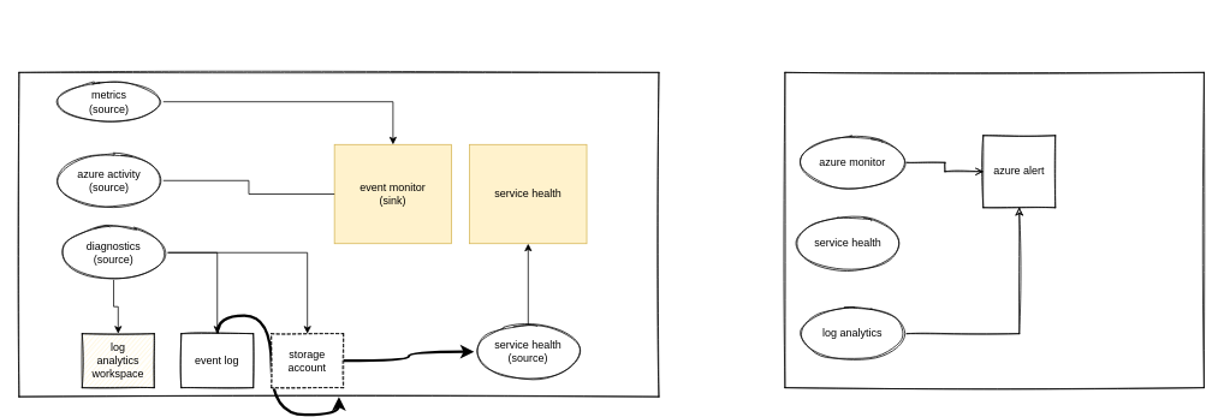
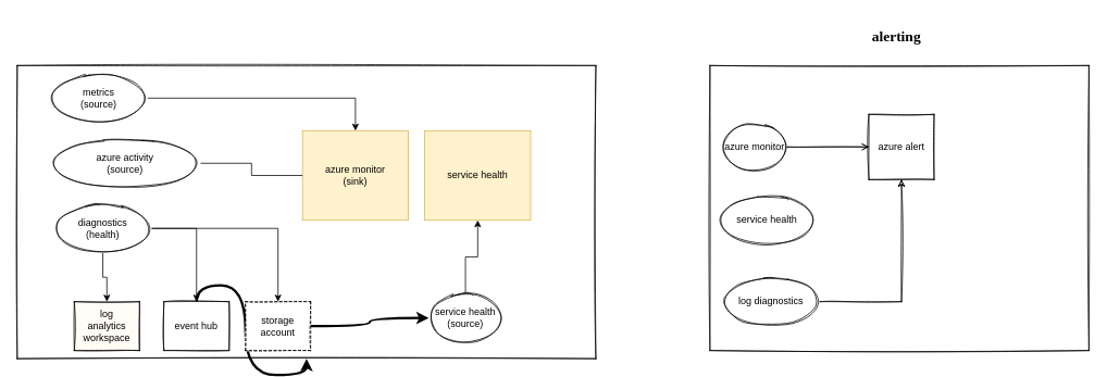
+ <mxCell id="22" value="&lt;h2&gt;&lt;font face=&quot;Comic Sans MS&quot;&gt;alerting&lt;/font&gt;&lt;/h2&gt;" style="text;html=1;align=right;verticalAlign=middle;resizable=0;points=[];autosize=1;strokeColor=none;" vertex="1" parent="20"><mxGeometry x="180" width="80" height="50" as="geometry" /></mxCell>
- <mxCell id="5" value="metrics&lt;br&gt;(source)" style="ellipse;whiteSpace=wrap;html=1;sketch=1;" vertex="1" parent="1"><mxGeometry x="60" y="90" width="120" height="45" as="geometry" /></mxCell>
+ <mxCell id="5" value="metrics&lt;br&gt;(source)" style="ellipse;whiteSpace=wrap;html=1;sketch=1;" vertex="1" parent="1"><mxGeometry x="60" y="90" width="120" height="60" as="geometry" /></mxCell>
- <mxCell id="25" value="azure monitor" style="ellipse;whiteSpace=wrap;html=1;sketch=1;" parent="23" vertex="1"><mxGeometry x="5" y="10" width="120" height="60" as="geometry" /></mxCell>
+ <mxCell id="25" value="azure monitor" style="ellipse;whiteSpace=wrap;html=1;sketch=1;" parent="23" vertex="1"><mxGeometry x="5" y="10" width="80" height="60" as="geometry" /></mxCell>
- <mxCell id="24" value="azure alert" style="shape=ext;double=0;whiteSpace=wrap;html=1;aspect=fixed;sketch=1;" parent="23" vertex="1"><mxGeometry x="210" y="10" width="80" height="80" as="geometry" /></mxCell>
+ <mxCell id="24" value="azure alert" style="shape=ext;double=0;whiteSpace=wrap;html=1;aspect=fixed;sketch=1;" parent="23" vertex="1"><mxGeometry x="185" width="80" height="80" as="geometry" /></mxCell>
- <mxCell id="7" value="azure activity&lt;br&gt;(source)" style="ellipse;whiteSpace=wrap;html=1;sketch=1;" vertex="1" parent="1"><mxGeometry x="60" y="170" width="120" height="60" as="geometry" /></mxCell>
+ <mxCell id="7" value="azure activity&lt;br&gt;(source)" style="ellipse;whiteSpace=wrap;html=1;sketch=1;" vertex="1" parent="1"><mxGeometry x="60" y="170" width="185" height="60" as="geometry" /></mxCell>
- <mxCell id="3" value="&lt;font color=&quot;#000000&quot;&gt;event monitor&lt;br&gt;(sink)&lt;/font&gt;" style="square;whiteSpace=wrap;html=1;sketch=0;fillColor=#fff2cc;strokeColor=#d6b656;" vertex="1" parent="1"><mxGeometry x="370" y="160" width="130" height="110" as="geometry" /></mxCell>
+ <mxCell id="3" value="&lt;font color=&quot;#000000&quot;&gt;azure monitor&lt;br&gt;(sink)&lt;/font&gt;" style="square;whiteSpace=wrap;html=1;sketch=0;fillColor=#fff2cc;strokeColor=#d6b656;" vertex="1" parent="1"><mxGeometry x="370" y="160" width="130" height="110" as="geometry" /></mxCell>
- <mxCell id="14" value="diagnostics&lt;br&gt;(source)" style="ellipse;whiteSpace=wrap;html=1;sketch=1;" vertex="1" parent="1"><mxGeometry x="65" y="250" width="120" height="60" as="geometry" /></mxCell>
+ <mxCell id="14" value="diagnostics&lt;br&gt;(health)" style="ellipse;whiteSpace=wrap;html=1;sketch=1;" vertex="1" parent="1"><mxGeometry x="65" y="250" width="120" height="60" as="geometry" /></mxCell>
- <mxCell id="27" value="log analytics" style="ellipse;whiteSpace=wrap;html=1;sketch=1;" parent="23" vertex="1"><mxGeometry x="5" y="200" width="120" height="60" as="geometry" /></mxCell>
+ <mxCell id="27" value="log diagnostics" style="ellipse;whiteSpace=wrap;html=1;sketch=1;" parent="23" vertex="1"><mxGeometry x="5" y="200" width="120" height="60" as="geometry" /></mxCell>
- <mxCell id="9" value="service health&lt;br&gt;(source)" style="ellipse;whiteSpace=wrap;html=1;sketch=1;" vertex="1" parent="1"><mxGeometry x="525" y="360" width="120" height="60" as="geometry" /></mxCell>
+ <mxCell id="9" value="service health&lt;br&gt;(source)" style="ellipse;whiteSpace=wrap;html=1;sketch=1;" vertex="1" parent="1"><mxGeometry x="525" y="360" width="90" height="60" as="geometry" /></mxCell>
- <mxCell id="18" value="event log" style="whiteSpace=wrap;html=1;sketch=1;" vertex="1" parent="1"><mxGeometry x="200" y="370" width="80" height="60" as="geometry" /></mxCell>
+ <mxCell id="18" value="event hub" style="whiteSpace=wrap;html=1;sketch=1;" vertex="1" parent="1"><mxGeometry x="200" y="370" width="80" height="60" as="geometry" /></mxCell>
